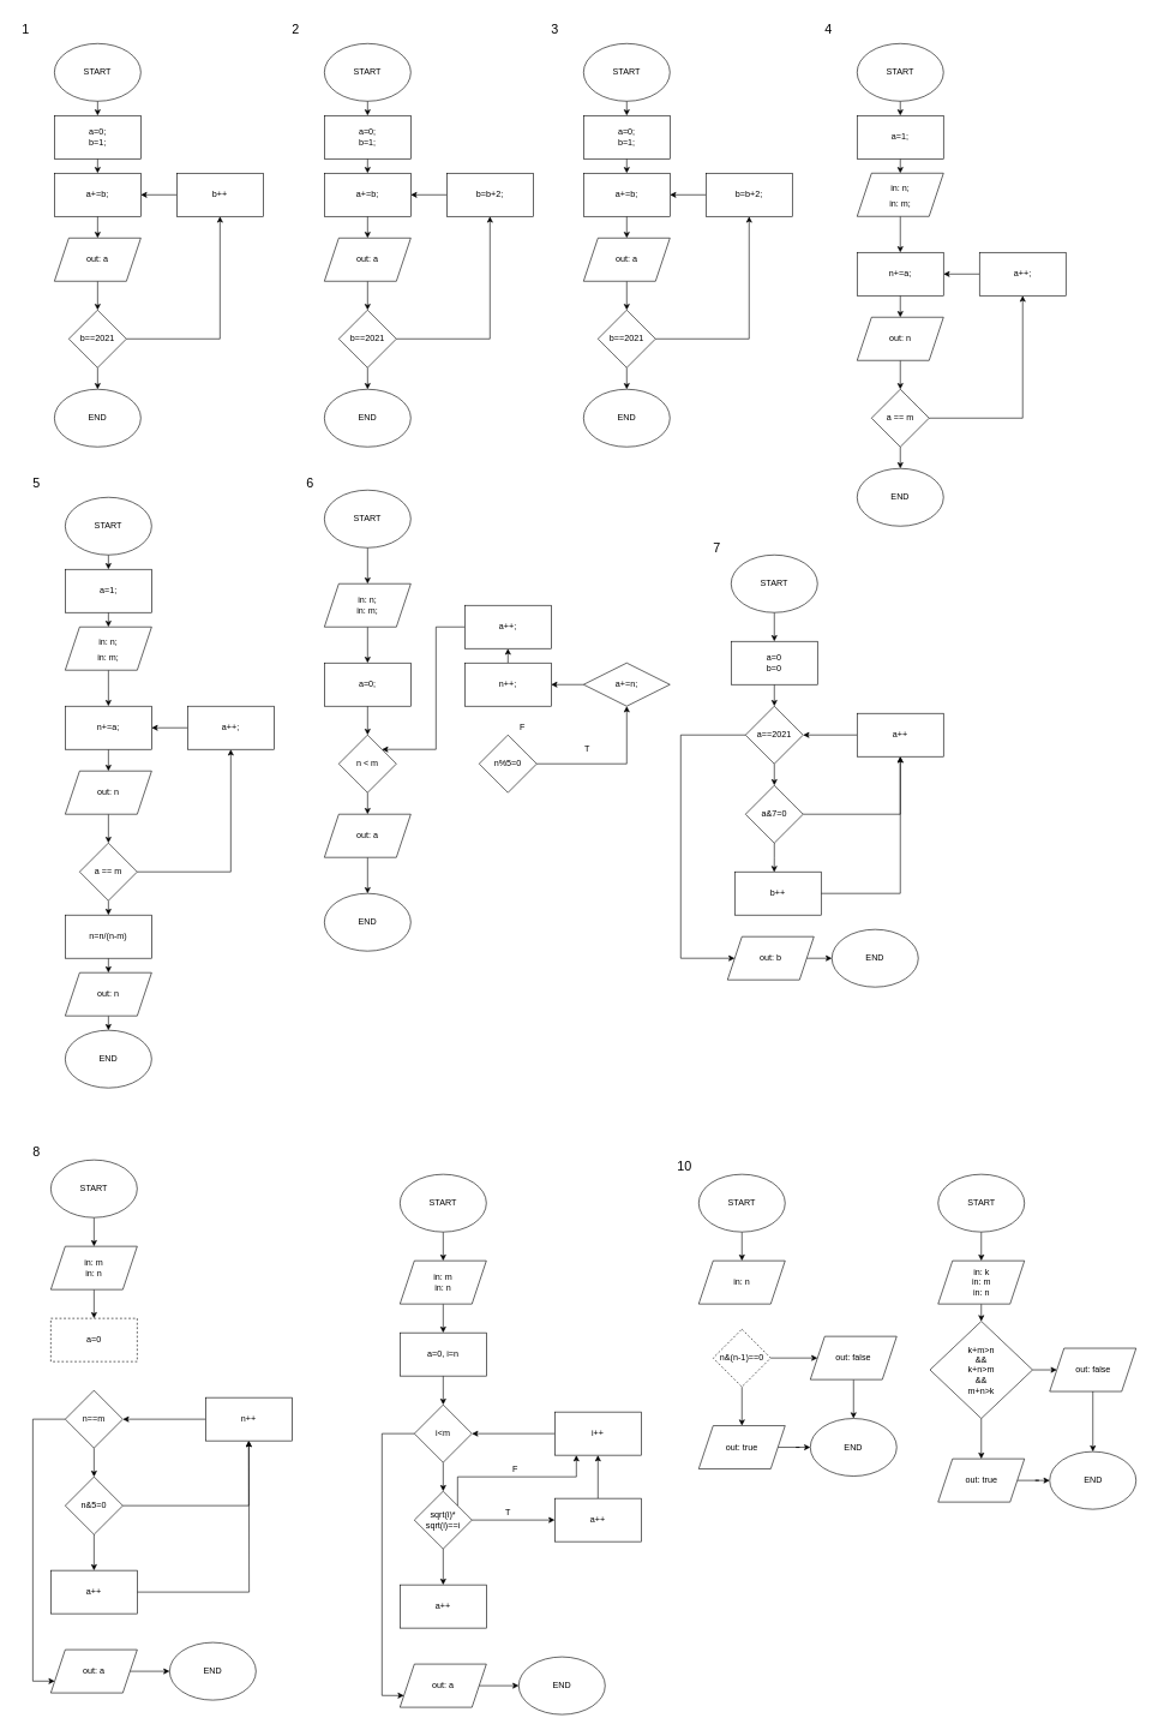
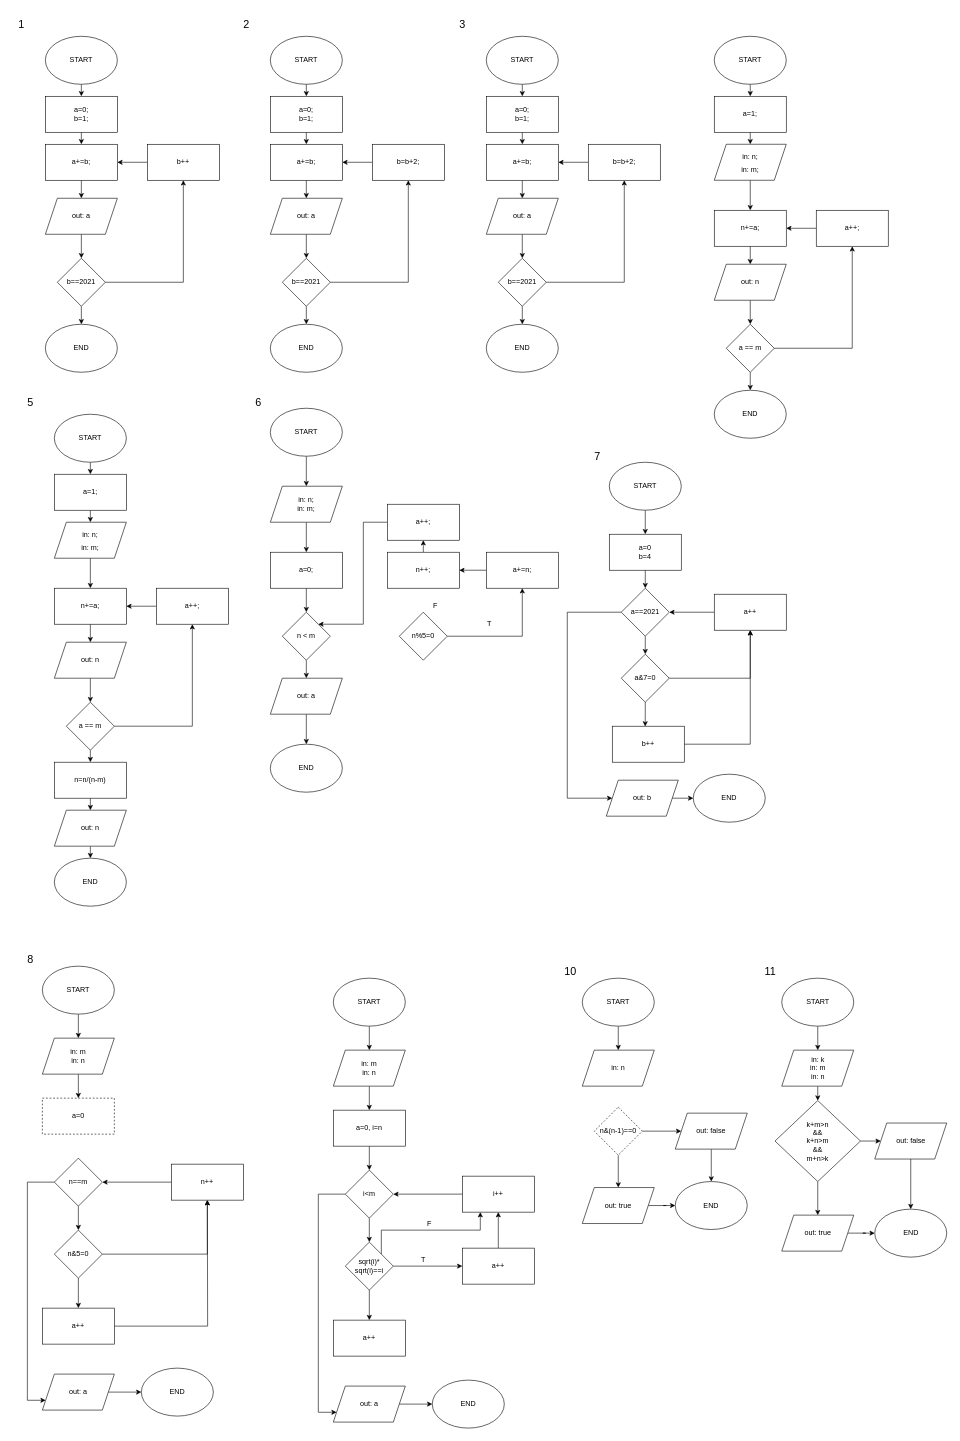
- <mxCell id="59" value="4" style="text;html=1;align=center;verticalAlign=middle;resizable=0;points=[];autosize=1;strokeColor=none;fillColor=none;fontSize=18;" vertex="1" parent="1"><mxGeometry x="1135" width="30" height="40" as="geometry" y="20" /></mxCell>
- <mxCell id="111" value="a=0&lt;br&gt;b=0" style="rounded=0;whiteSpace=wrap;html=1;fontSize=12;" vertex="1" parent="1"><mxGeometry x="1015" y="890" width="120" height="60" as="geometry" /></mxCell>
+ <mxCell id="111" value="a=0&lt;br&gt;b=4" style="rounded=0;whiteSpace=wrap;html=1;fontSize=12;" vertex="1" parent="1"><mxGeometry x="1015" y="890" width="120" height="60" as="geometry" /></mxCell>
- <mxCell id="93" value="a+=n;" style="rhombus;whiteSpace=wrap;html=1;fontSize=12;" vertex="1" parent="1"><mxGeometry x="810" y="920" width="120" height="60" as="geometry" /></mxCell>
+ <mxCell id="93" value="a+=n;" style="rounded=0;whiteSpace=wrap;html=1;fontSize=12;" vertex="1" parent="1"><mxGeometry x="810" y="920" width="120" height="60" as="geometry" /></mxCell>
+ <mxCell id="179" value="11" style="text;html=1;align=center;verticalAlign=middle;resizable=0;points=[];autosize=1;strokeColor=none;fillColor=none;fontSize=18;" vertex="1" parent="1"><mxGeometry x="1262.5" y="1600" width="40" height="40" as="geometry" /></mxCell>
